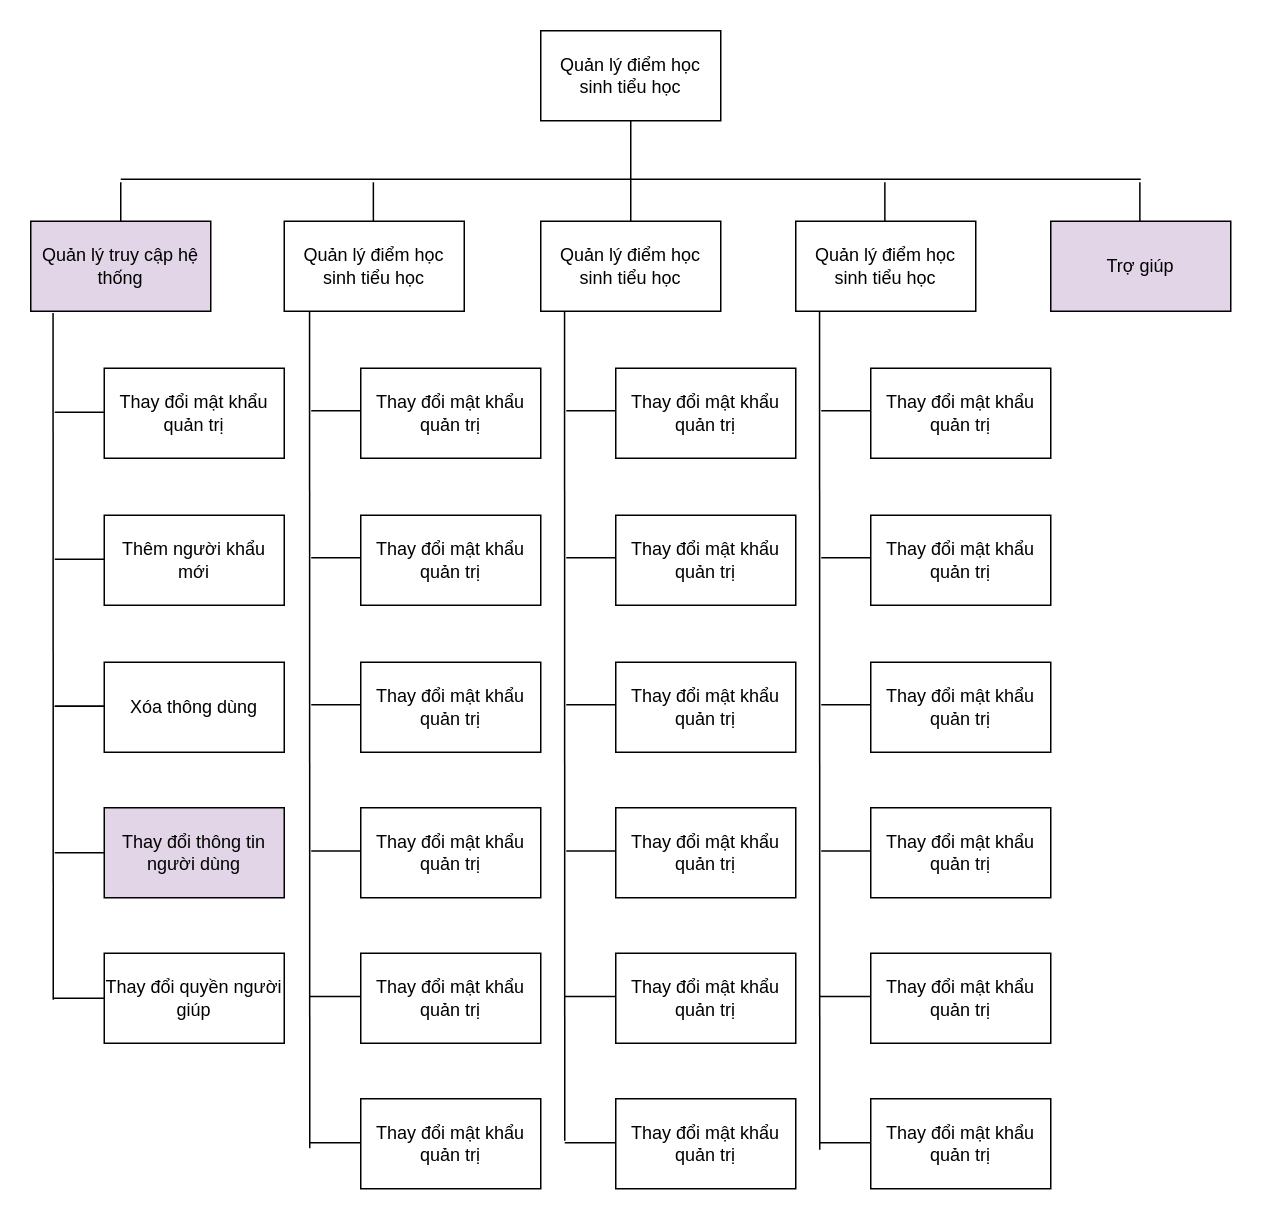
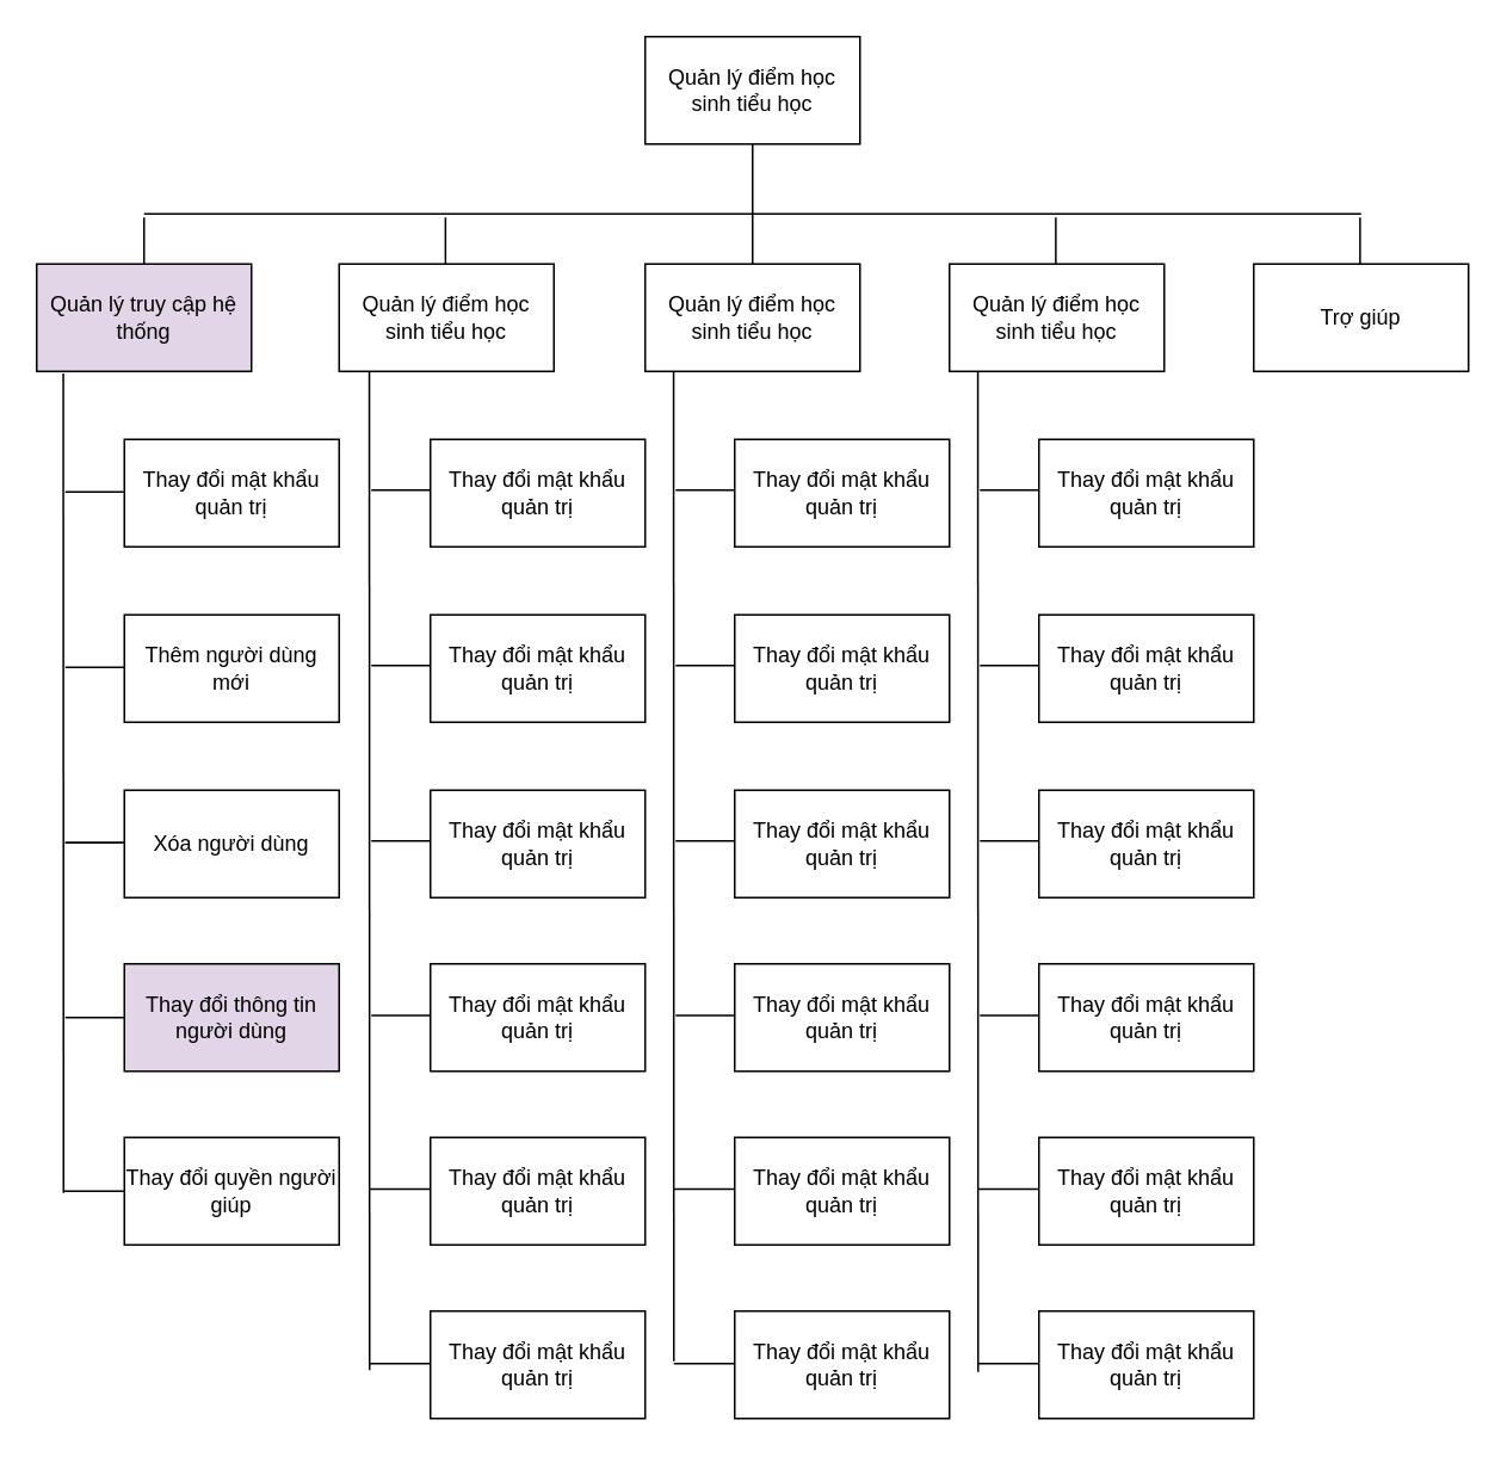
- <mxCell id="7" value="Trợ giúp" style="rounded=0;whiteSpace=wrap;html=1;fillColor=#e1d5e7;" vertex="1" parent="1"><mxGeometry x="700" y="147" width="120" height="60" as="geometry" /></mxCell>
+ <mxCell id="7" value="Trợ giúp" style="rounded=0;whiteSpace=wrap;html=1;" vertex="1" parent="1"><mxGeometry x="700" y="147" width="120" height="60" as="geometry" /></mxCell>
- <mxCell id="9" value="Thêm người khẩu mới" style="rounded=0;whiteSpace=wrap;html=1;" vertex="1" parent="1"><mxGeometry x="69" y="343" width="120" height="60" as="geometry" /></mxCell>
+ <mxCell id="9" value="Thêm người dùng mới" style="rounded=0;whiteSpace=wrap;html=1;" vertex="1" parent="1"><mxGeometry x="69" y="343" width="120" height="60" as="geometry" /></mxCell>
- <mxCell id="10" value="Xóa thông dùng" style="rounded=0;whiteSpace=wrap;html=1;" vertex="1" parent="1"><mxGeometry x="69" y="441" width="120" height="60" as="geometry" /></mxCell>
+ <mxCell id="10" value="Xóa người dùng" style="rounded=0;whiteSpace=wrap;html=1;" vertex="1" parent="1"><mxGeometry x="69" y="441" width="120" height="60" as="geometry" /></mxCell>
